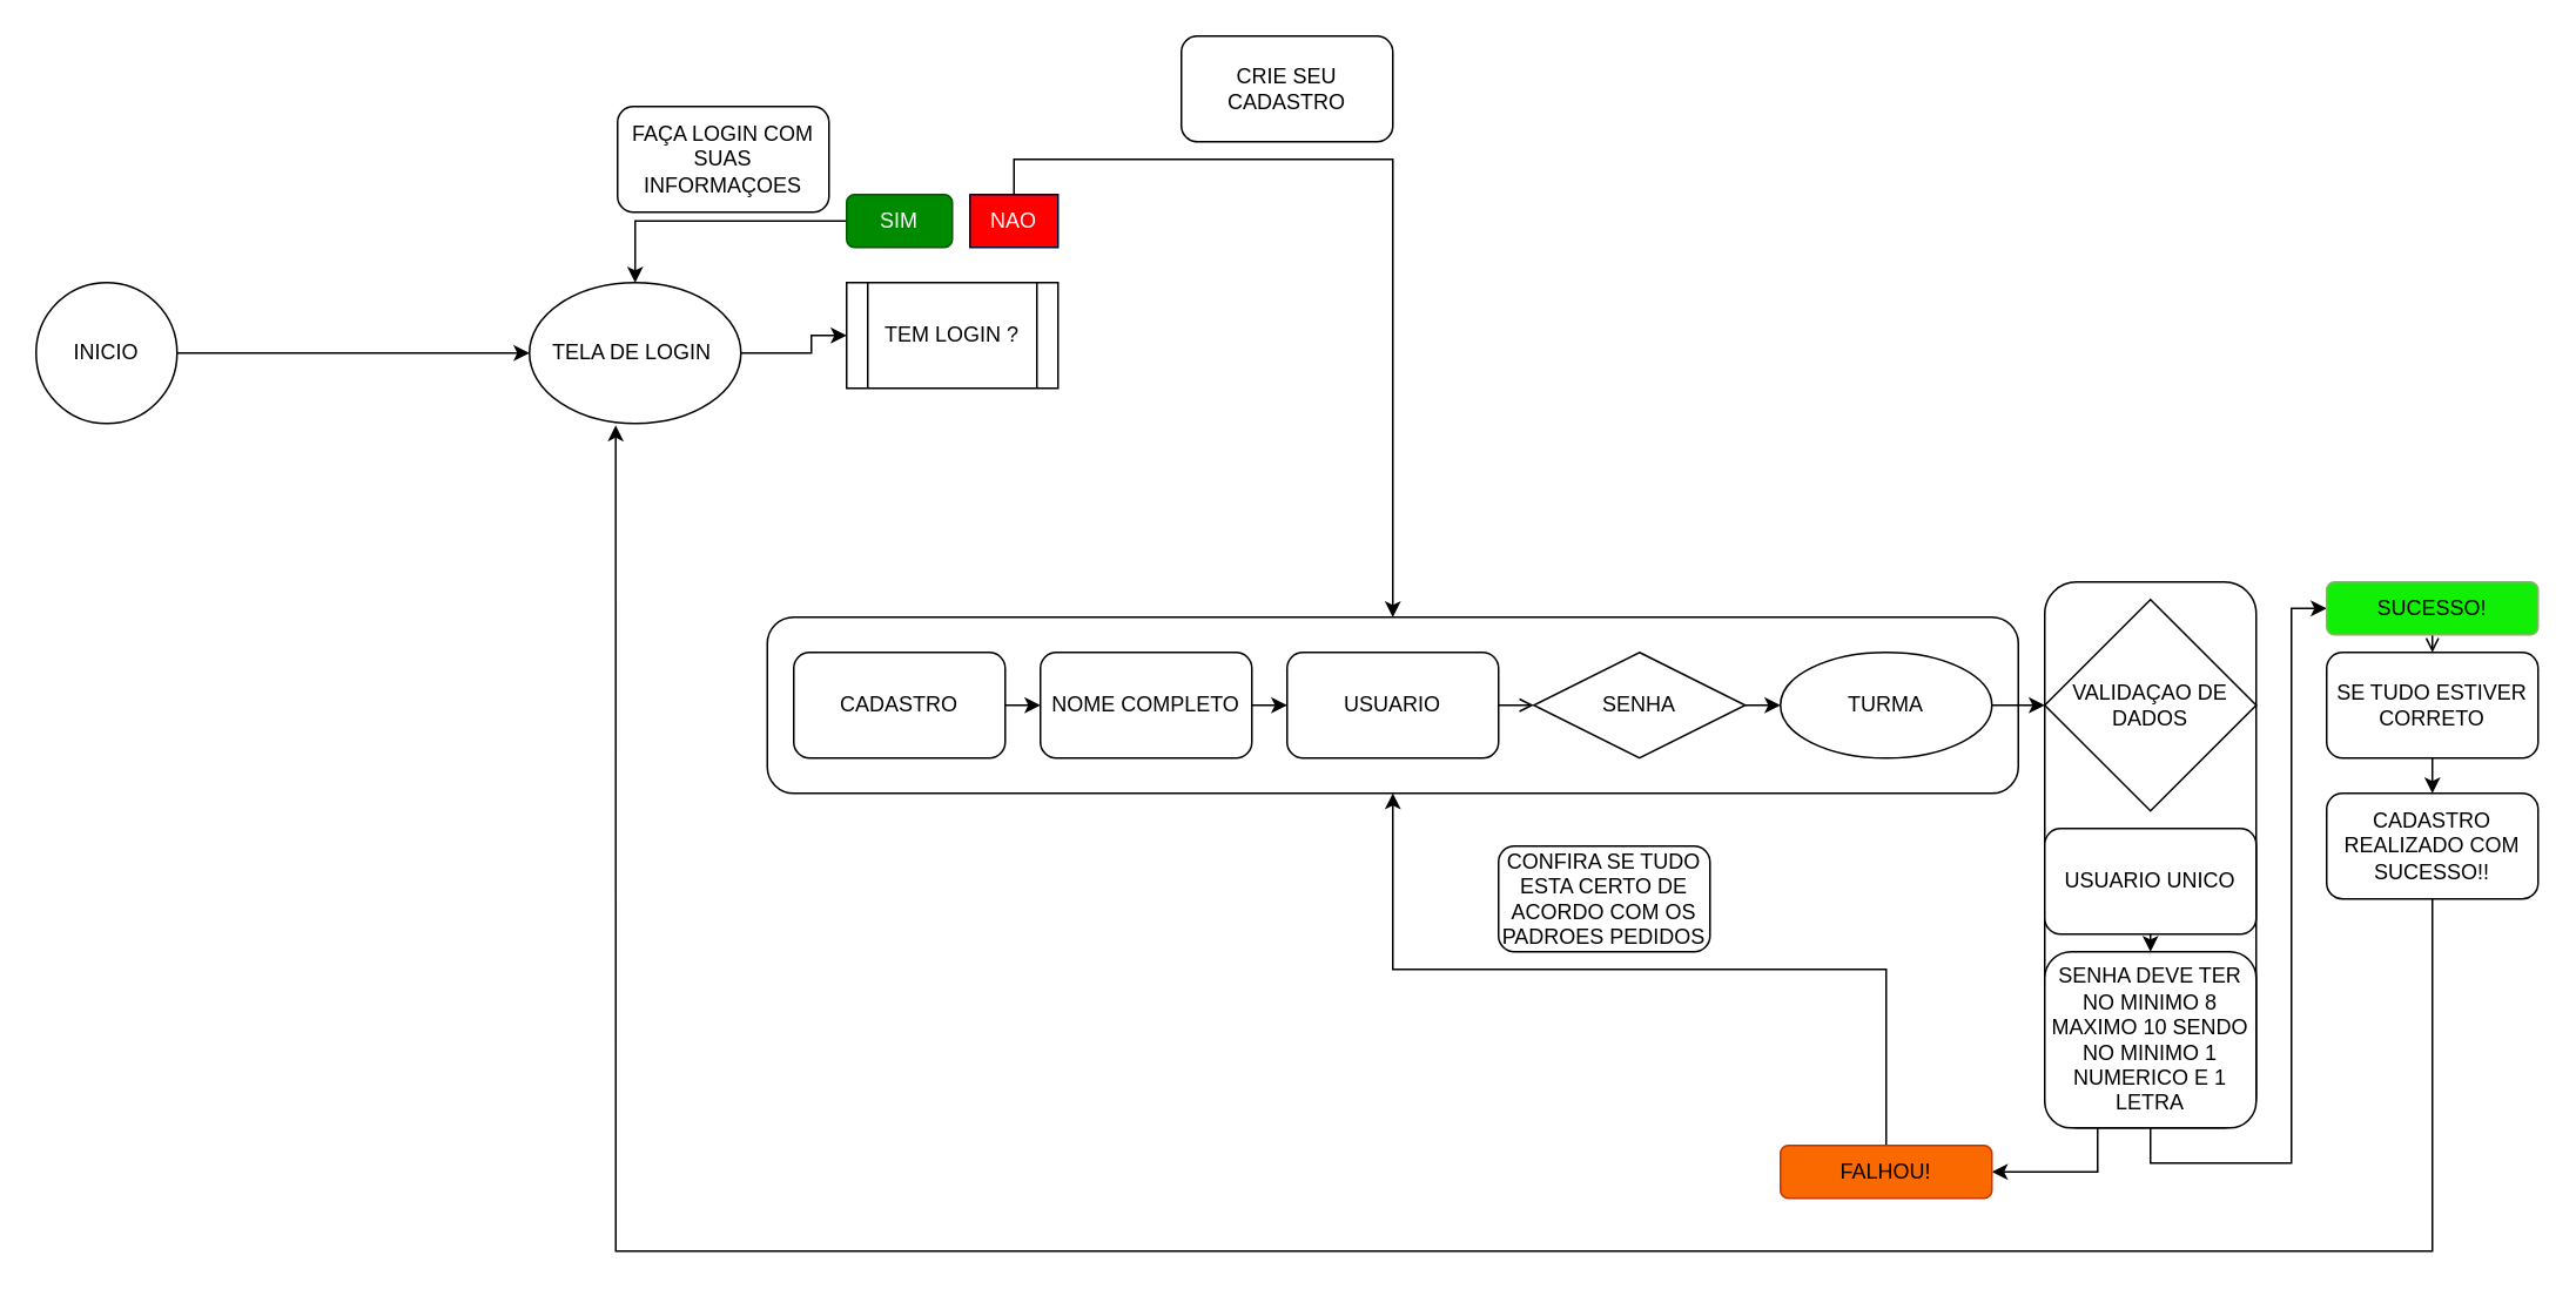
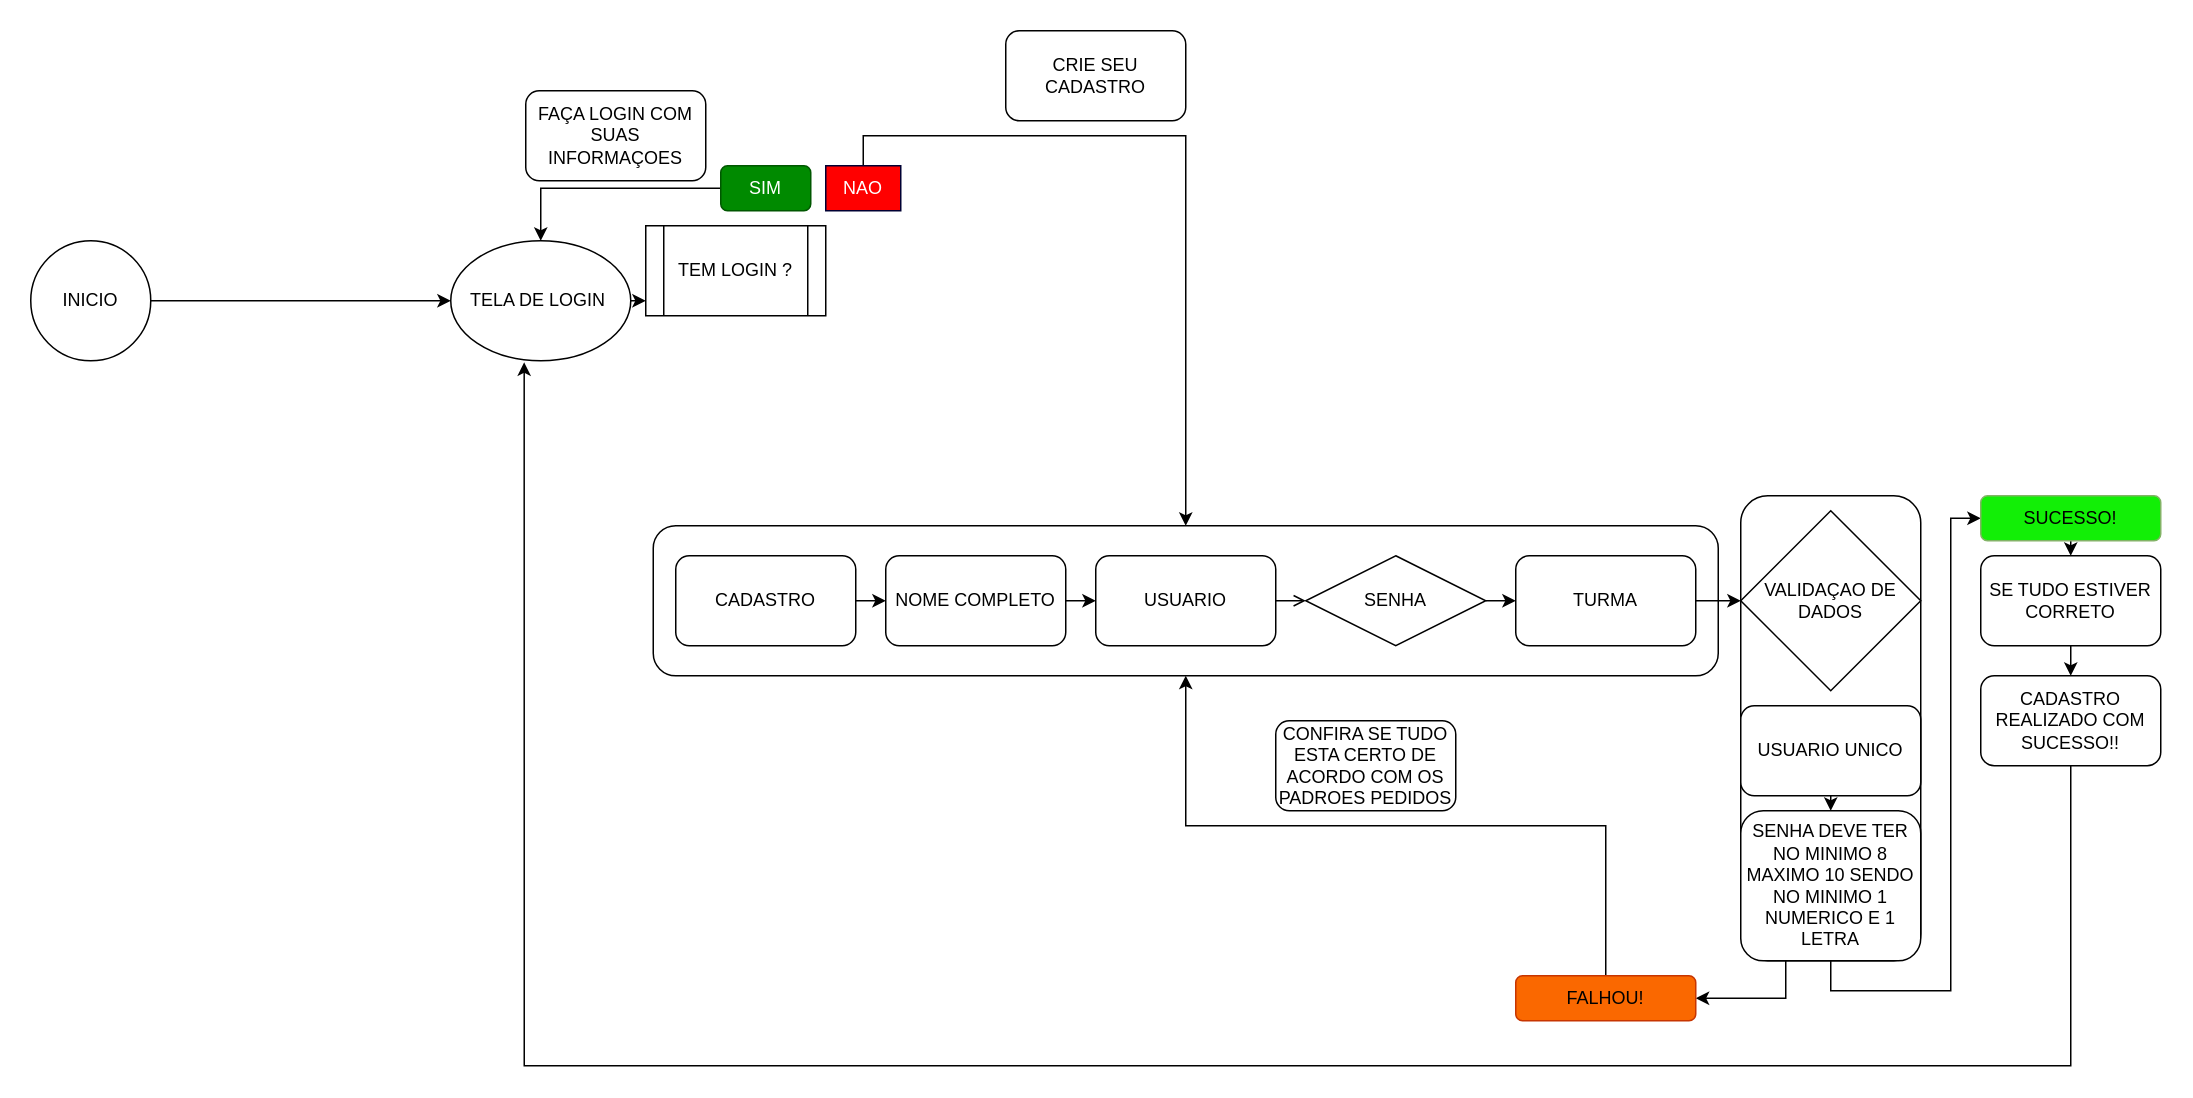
- <mxCell id="31" value="TEM LOGIN ?" style="shape=process;whiteSpace=wrap;html=1;backgroundOutline=1;" parent="1" vertex="1"><mxGeometry x="480" y="160" width="120" height="60" as="geometry" /></mxCell>
+ <mxCell id="31" value="TEM LOGIN ?" style="shape=process;whiteSpace=wrap;html=1;backgroundOutline=1;" parent="1" vertex="1"><mxGeometry x="430" y="150" width="120" height="60" as="geometry" /></mxCell>
- <mxCell id="27" style="edgeStyle=orthogonalEdgeStyle;rounded=0;orthogonalLoop=1;jettySize=auto;html=1;exitX=0.5;exitY=1;exitDx=0;exitDy=0;entryX=0.5;entryY=0;entryDx=0;entryDy=0;endArrow=open;" parent="1" source="28" target="24" edge="1"><mxGeometry relative="1" as="geometry" /></mxCell>
+ <mxCell id="27" style="edgeStyle=orthogonalEdgeStyle;rounded=0;orthogonalLoop=1;jettySize=auto;html=1;exitX=0.5;exitY=1;exitDx=0;exitDy=0;entryX=0.5;entryY=0;entryDx=0;entryDy=0;" parent="1" source="28" target="24" edge="1"><mxGeometry relative="1" as="geometry" /></mxCell>
- <mxCell id="16" value="TURMA" style="ellipse;whiteSpace=wrap;html=1;" parent="1" vertex="1"><mxGeometry x="1010" y="370" width="120" height="60" as="geometry" /></mxCell>
+ <mxCell id="16" value="TURMA" style="rounded=1;whiteSpace=wrap;html=1;" parent="1" vertex="1"><mxGeometry x="1010" y="370" width="120" height="60" as="geometry" /></mxCell>
